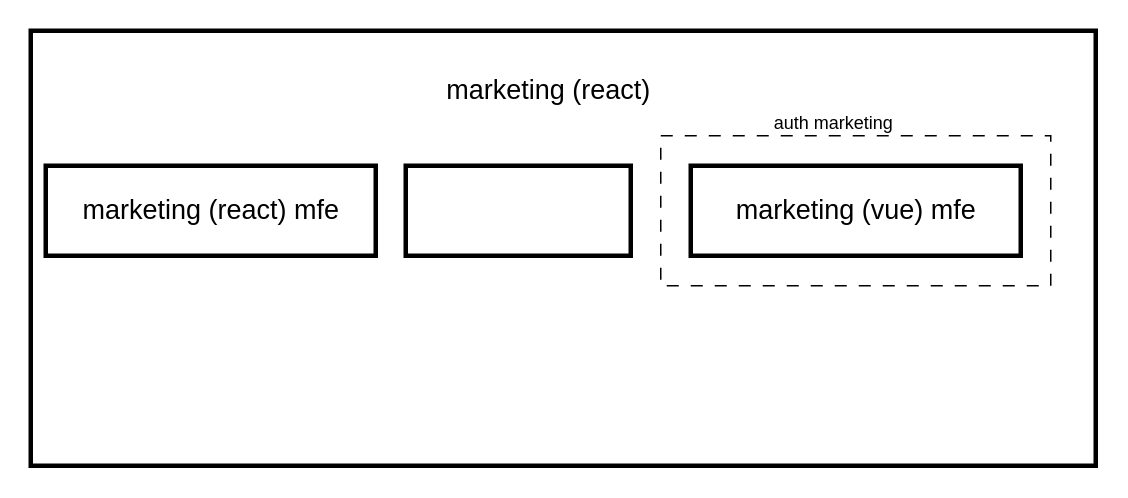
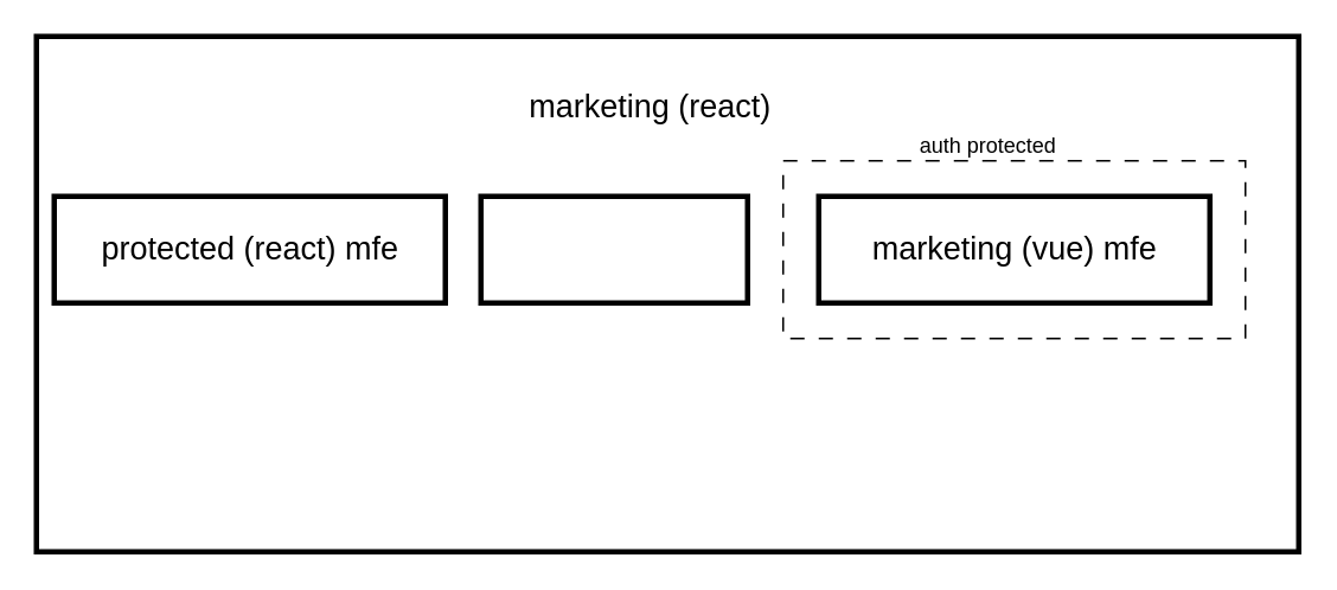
- <mxCell id="10" value="&lt;font style=&quot;font-size: 12px;&quot;&gt;auth marketing&lt;/font&gt;" style="text;html=1;resizable=0;autosize=1;align=center;verticalAlign=middle;points=[];fillColor=none;strokeColor=none;rounded=0;fontSize=18;strokeWidth=1;" vertex="1" parent="1"><mxGeometry x="505" y="60" width="100" height="40" as="geometry" /></mxCell>
+ <mxCell id="10" value="&lt;font style=&quot;font-size: 12px;&quot;&gt;auth protected&lt;/font&gt;" style="text;html=1;resizable=0;autosize=1;align=center;verticalAlign=middle;points=[];fillColor=none;strokeColor=none;rounded=0;fontSize=18;strokeWidth=1;" vertex="1" parent="1"><mxGeometry x="505" y="60" width="100" height="40" as="geometry" /></mxCell>
- <mxCell id="8" value="marketing (react) mfe" style="text;html=1;resizable=0;autosize=1;align=center;verticalAlign=middle;points=[];fillColor=none;strokeColor=none;rounded=0;fontSize=18;" vertex="1" parent="1"><mxGeometry x="45" y="120" width="190" height="40" as="geometry" /></mxCell>
+ <mxCell id="8" value="protected (react) mfe" style="text;html=1;resizable=0;autosize=1;align=center;verticalAlign=middle;points=[];fillColor=none;strokeColor=none;rounded=0;fontSize=18;" vertex="1" parent="1"><mxGeometry x="45" y="120" width="190" height="40" as="geometry" /></mxCell>
